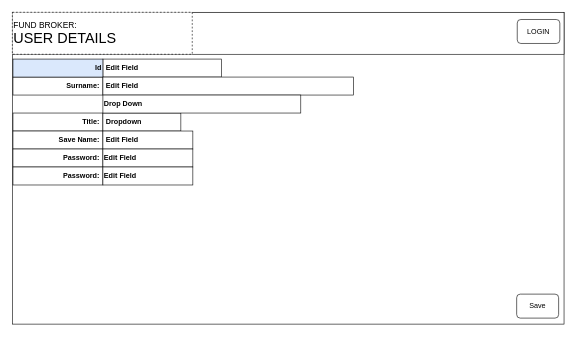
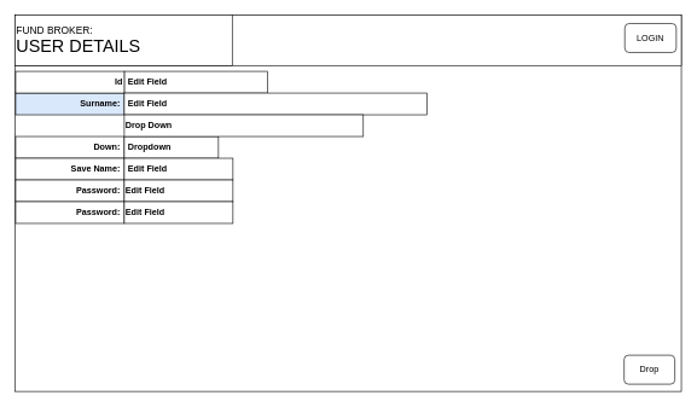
- <mxCell id="4" value="&lt;font style=&quot;font-size: 14px;&quot;&gt;FUND BROKER:&lt;/font&gt;&lt;div&gt;&lt;span style=&quot;font-size: 24px; background-color: initial;&quot;&gt;USER DETAILS&lt;/span&gt;&lt;/div&gt;" style="rounded=0;whiteSpace=wrap;html=1;align=left;dashed=1;" parent="1" vertex="1"><mxGeometry x="20" y="20" width="300" height="70" as="geometry" /></mxCell>
+ <mxCell id="4" value="&lt;font style=&quot;font-size: 14px;&quot;&gt;FUND BROKER:&lt;/font&gt;&lt;div&gt;&lt;span style=&quot;font-size: 24px; background-color: initial;&quot;&gt;USER DETAILS&lt;/span&gt;&lt;/div&gt;" style="rounded=0;whiteSpace=wrap;html=1;align=left;" parent="1" vertex="1"><mxGeometry x="20" y="20" width="300" height="70" as="geometry" /></mxCell>
- <mxCell id="10" value="&lt;b&gt;Id&lt;/b&gt;" style="rounded=0;whiteSpace=wrap;html=1;align=right;fillColor=#dae8fc;" parent="1" vertex="1"><mxGeometry x="21" y="98" width="150" height="30" as="geometry" /></mxCell>
+ <mxCell id="10" value="&lt;b&gt;Id&lt;/b&gt;" style="rounded=0;whiteSpace=wrap;html=1;align=right;" parent="1" vertex="1"><mxGeometry x="21" y="98" width="150" height="30" as="geometry" /></mxCell>
- <mxCell id="6" value="&lt;b&gt;Surname:&amp;nbsp;&lt;/b&gt;" style="rounded=0;whiteSpace=wrap;html=1;align=right;" parent="1" vertex="1"><mxGeometry x="21" y="128" width="150" height="30" as="geometry" /></mxCell>
+ <mxCell id="6" value="&lt;b&gt;Surname:&amp;nbsp;&lt;/b&gt;" style="rounded=0;whiteSpace=wrap;html=1;align=right;fillColor=#dae8fc;" parent="1" vertex="1"><mxGeometry x="21" y="128" width="150" height="30" as="geometry" /></mxCell>
- <mxCell id="7" value="&lt;b&gt;Title:&amp;nbsp;&lt;/b&gt;" style="rounded=0;whiteSpace=wrap;html=1;align=right;" parent="1" vertex="1"><mxGeometry x="21" y="188" width="150" height="30" as="geometry" /></mxCell>
+ <mxCell id="7" value="&lt;b&gt;Down:&amp;nbsp;&lt;/b&gt;" style="rounded=0;whiteSpace=wrap;html=1;align=right;" parent="1" vertex="1"><mxGeometry x="21" y="188" width="150" height="30" as="geometry" /></mxCell>
- <mxCell id="16" value="Save" style="rounded=1;whiteSpace=wrap;html=1;" parent="1" vertex="1"><mxGeometry x="861" y="490" width="70" height="40" as="geometry" /></mxCell>
+ <mxCell id="16" value="Drop" style="rounded=1;whiteSpace=wrap;html=1;" parent="1" vertex="1"><mxGeometry x="861" y="490" width="70" height="40" as="geometry" /></mxCell>
